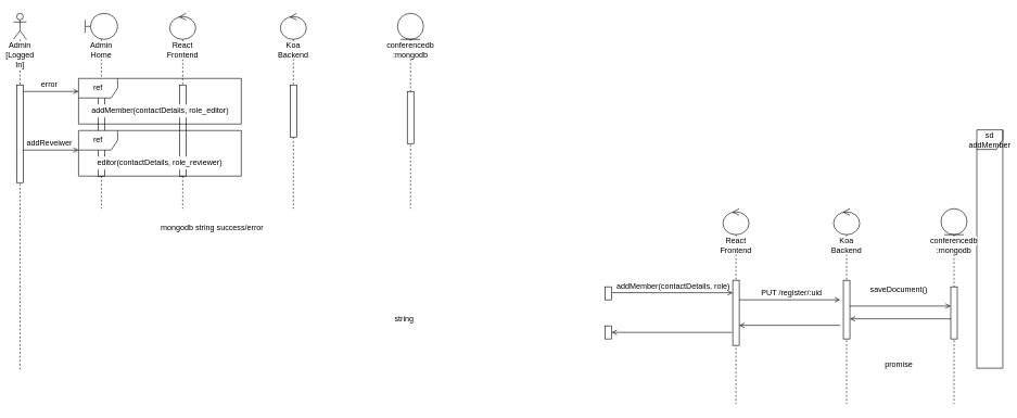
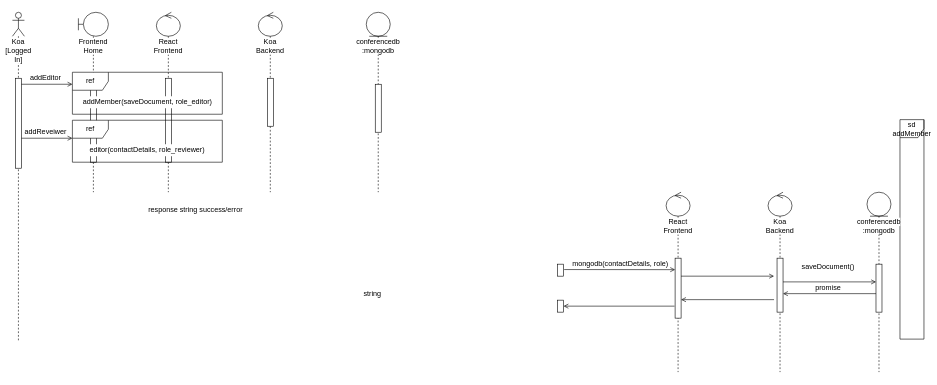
- <mxCell id="4" value="&lt;span style=&quot;background-color: rgb(255 , 255 , 255)&quot;&gt;Admin Home&lt;/span&gt;" style="shape=umlLifeline;participant=umlBoundary;perimeter=lifelinePerimeter;whiteSpace=wrap;html=1;container=1;collapsible=0;recursiveResize=0;verticalAlign=top;spacingTop=36;outlineConnect=0;" parent="1" vertex="1"><mxGeometry x="130" y="20" width="50" height="300" as="geometry" /></mxCell>
+ <mxCell id="4" value="&lt;span style=&quot;background-color: rgb(255 , 255 , 255)&quot;&gt;Frontend Home&lt;/span&gt;" style="shape=umlLifeline;participant=umlBoundary;perimeter=lifelinePerimeter;whiteSpace=wrap;html=1;container=1;collapsible=0;recursiveResize=0;verticalAlign=top;spacingTop=36;outlineConnect=0;" parent="1" vertex="1"><mxGeometry x="130" y="20" width="50" height="300" as="geometry" /></mxCell>
- <mxCell id="3" value="&lt;span style=&quot;background-color: rgb(255 , 255 , 255)&quot;&gt;Admin&lt;br&gt;[Logged In]&lt;br&gt;&lt;/span&gt;" style="shape=umlLifeline;participant=umlActor;perimeter=lifelinePerimeter;whiteSpace=wrap;html=1;container=1;collapsible=0;recursiveResize=0;verticalAlign=top;spacingTop=36;outlineConnect=0;" parent="1" vertex="1"><mxGeometry x="20" y="20" width="20" height="550" as="geometry" /></mxCell>
+ <mxCell id="3" value="&lt;span style=&quot;background-color: rgb(255 , 255 , 255)&quot;&gt;Koa&lt;br&gt;[Logged In]&lt;br&gt;&lt;/span&gt;" style="shape=umlLifeline;participant=umlActor;perimeter=lifelinePerimeter;whiteSpace=wrap;html=1;container=1;collapsible=0;recursiveResize=0;verticalAlign=top;spacingTop=36;outlineConnect=0;" parent="1" vertex="1"><mxGeometry x="20" y="20" width="20" height="550" as="geometry" /></mxCell>
- <mxCell id="10" value="error" style="text;html=1;align=center;verticalAlign=middle;resizable=0;points=[];autosize=1;strokeColor=none;" parent="1" vertex="1"><mxGeometry x="40" y="120" width="70" height="20" as="geometry" /></mxCell>
+ <mxCell id="10" value="addEditor" style="text;html=1;align=center;verticalAlign=middle;resizable=0;points=[];autosize=1;strokeColor=none;" parent="1" vertex="1"><mxGeometry x="40" y="120" width="70" height="20" as="geometry" /></mxCell>
- <mxCell id="16" value="addMember(contactDetails, role_editor)" style="text;html=1;strokeColor=none;align=center;verticalAlign=middle;whiteSpace=wrap;rounded=0;fillColor=#ffffff;" parent="1" vertex="1"><mxGeometry x="132.5" y="160" width="225" height="20" as="geometry" /></mxCell>
+ <mxCell id="16" value="addMember(saveDocument, role_editor)" style="text;html=1;strokeColor=none;align=center;verticalAlign=middle;whiteSpace=wrap;rounded=0;fillColor=#ffffff;" parent="1" vertex="1"><mxGeometry x="132.5" y="160" width="225" height="20" as="geometry" /></mxCell>
- <mxCell id="35" value="mongodb string success/error" style="text;html=1;align=center;verticalAlign=middle;resizable=0;points=[];autosize=1;strokeColor=none;" parent="1" vertex="1"><mxGeometry x="240" y="340" width="170" height="20" as="geometry" /></mxCell>
+ <mxCell id="35" value="response string success/error" style="text;html=1;align=center;verticalAlign=middle;resizable=0;points=[];autosize=1;strokeColor=none;" parent="1" vertex="1"><mxGeometry x="240" y="340" width="170" height="20" as="geometry" /></mxCell>
- <mxCell id="28" value="addMember(contactDetails, role)" style="text;html=1;strokeColor=none;fillColor=none;align=center;verticalAlign=middle;whiteSpace=wrap;rounded=0;" parent="1" vertex="1"><mxGeometry x="939" y="430" width="190" height="20" as="geometry" /></mxCell>
+ <mxCell id="28" value="mongodb(contactDetails, role)" style="text;html=1;strokeColor=none;fillColor=none;align=center;verticalAlign=middle;whiteSpace=wrap;rounded=0;" parent="1" vertex="1"><mxGeometry x="939" y="430" width="190" height="20" as="geometry" /></mxCell>
- <mxCell id="22" value="PUT /register/:uid" style="text;html=1;align=center;verticalAlign=middle;resizable=0;points=[];autosize=1;strokeColor=none;" parent="1" vertex="1"><mxGeometry x="1160" y="440" width="110" height="20" as="geometry" /></mxCell>
- <mxCell id="40" value="promise" style="text;html=1;align=center;verticalAlign=middle;resizable=0;points=[];autosize=1;strokeColor=none;" parent="1" vertex="1"><mxGeometry x="1350" y="550" width="60" height="20" as="geometry" /></mxCell>
+ <mxCell id="40" value="promise" style="text;html=1;align=center;verticalAlign=middle;resizable=0;points=[];autosize=1;strokeColor=none;" parent="1" vertex="1"><mxGeometry x="1350" y="470" width="60" height="20" as="geometry" /></mxCell>
